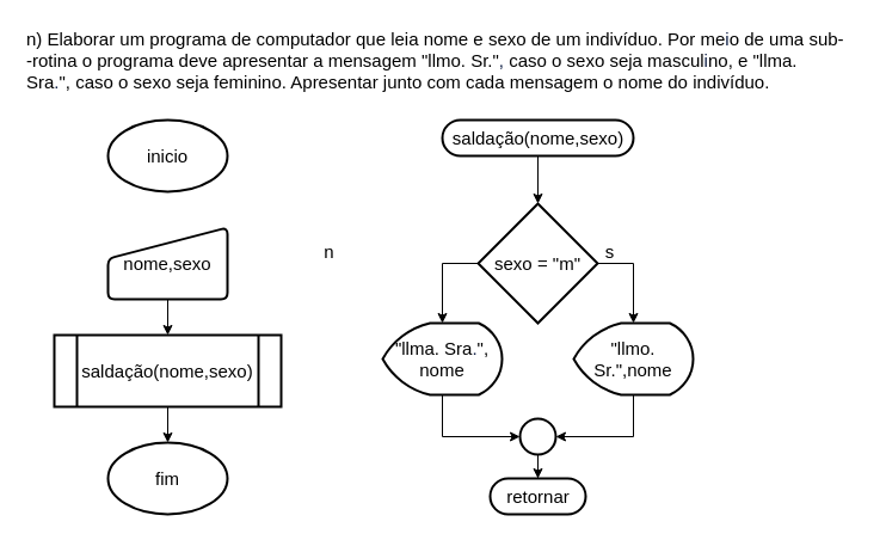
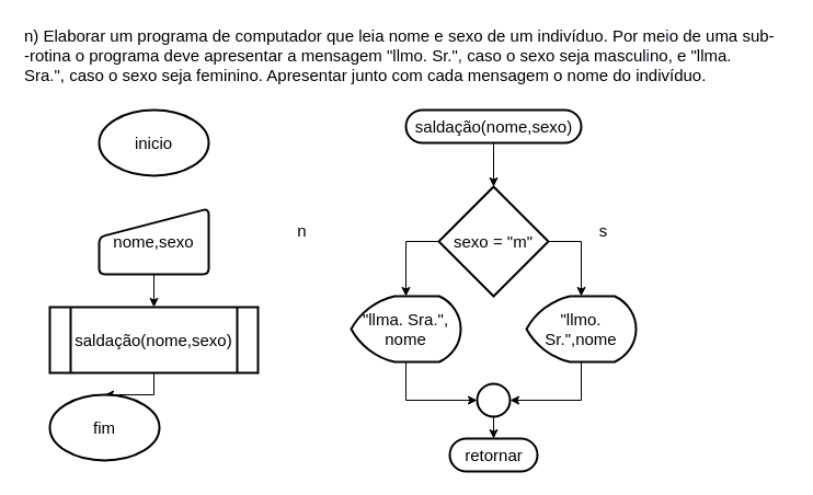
- <mxCell id="15" value="s" style="text;html=1;align=center;verticalAlign=middle;resizable=0;points=[];autosize=1;strokeColor=none;fillColor=none;fontSize=15;" vertex="1" parent="1"><mxGeometry x="500" y="200" width="20" height="20" as="geometry" /></mxCell>
+ <mxCell id="15" value="s" style="text;html=1;align=center;verticalAlign=middle;resizable=0;points=[];autosize=1;strokeColor=none;fillColor=none;fontSize=15;" vertex="1" parent="1"><mxGeometry x="540" y="200" width="20" height="20" as="geometry" /></mxCell>
- <mxCell id="22" value="fim" style="strokeWidth=2;html=1;shape=mxgraph.flowchart.start_1;whiteSpace=wrap;fontSize=15;" vertex="1" parent="1"><mxGeometry x="90" y="370" width="100" height="60" as="geometry" /></mxCell>
+ <mxCell id="22" value="fim" style="strokeWidth=2;html=1;shape=mxgraph.flowchart.start_1;whiteSpace=wrap;fontSize=15;" vertex="1" parent="1"><mxGeometry x="45" y="360" width="100" height="60" as="geometry" /></mxCell>
